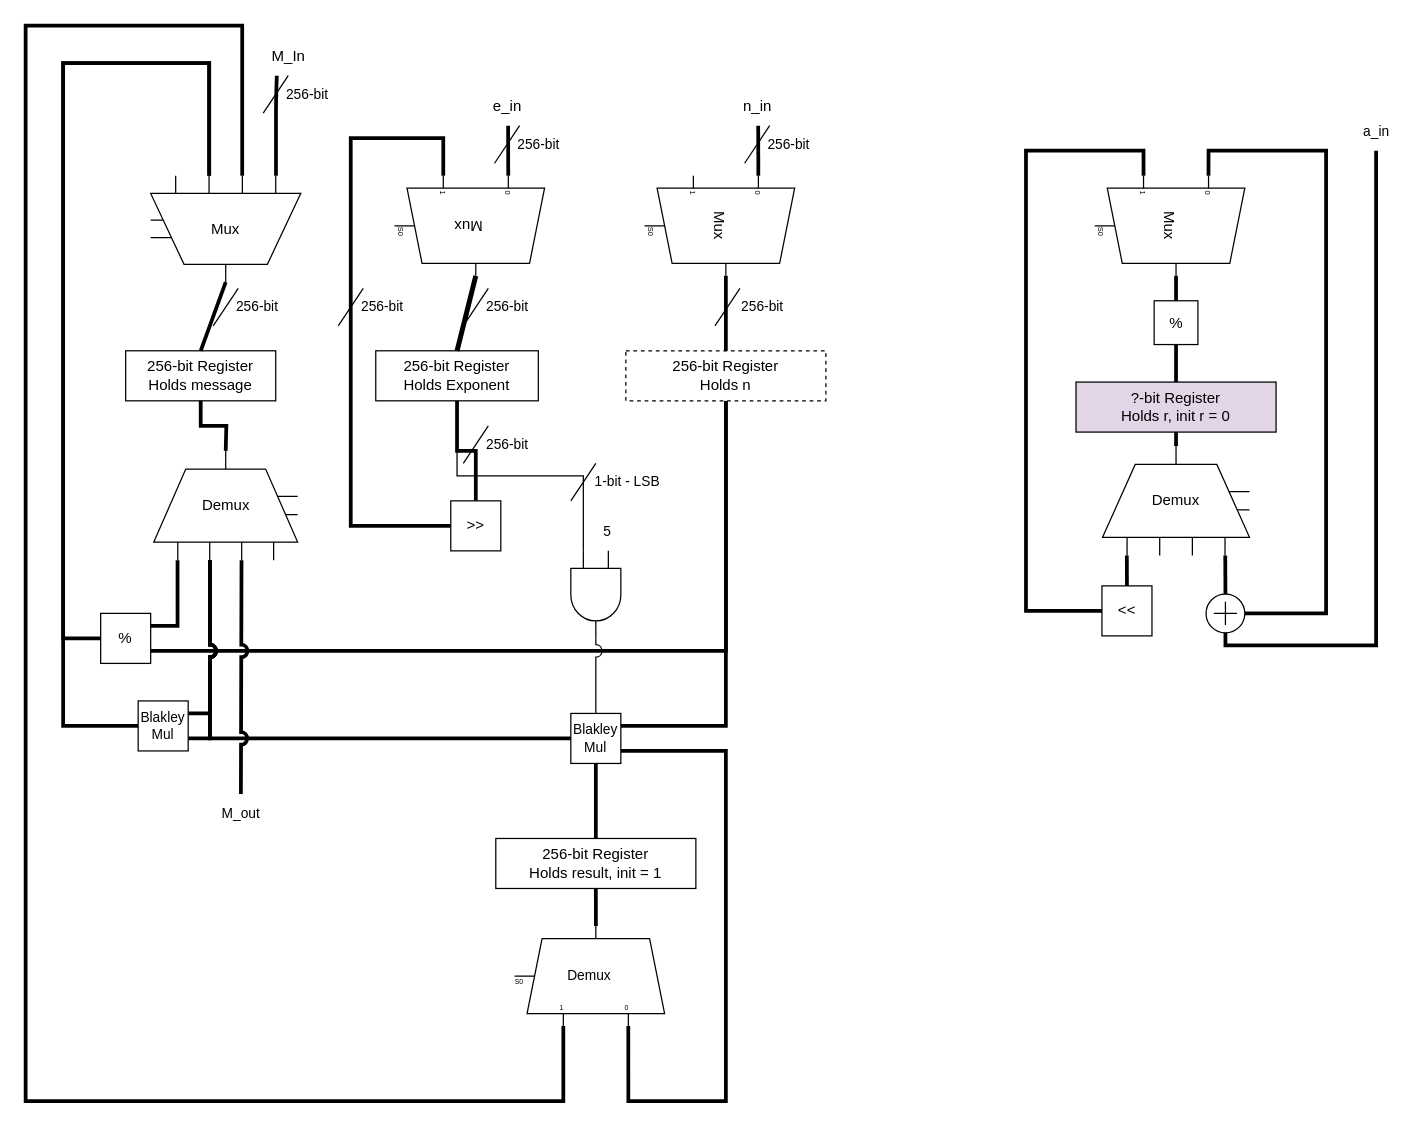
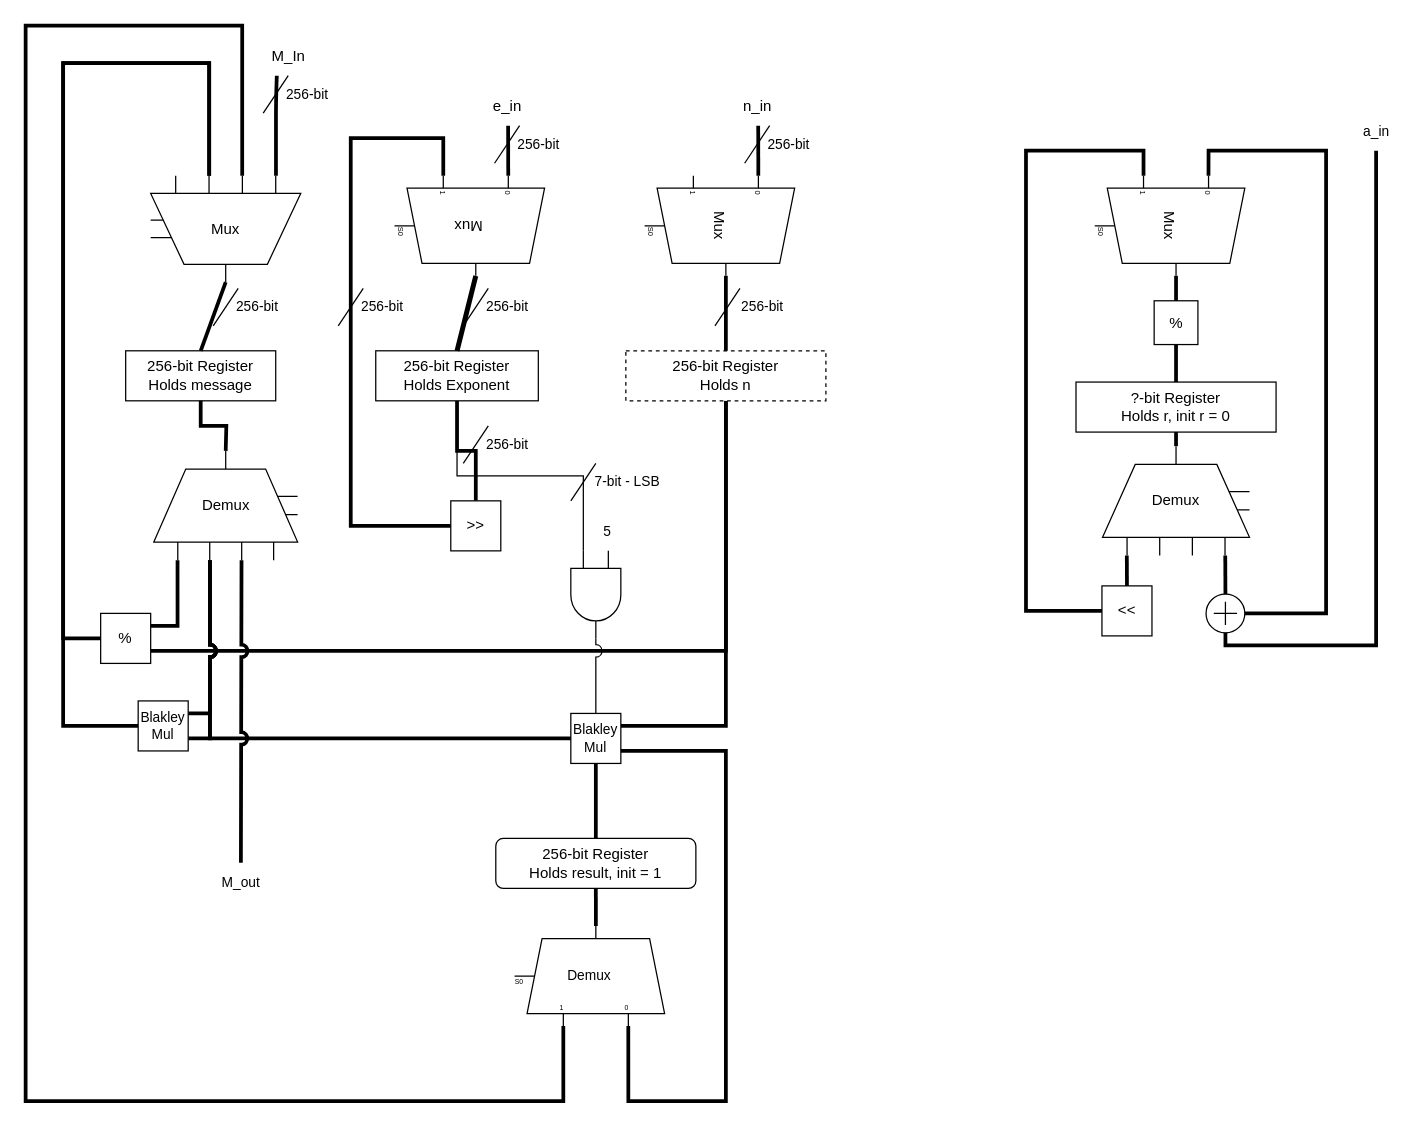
- <mxCell id="49" value="?-bit Register&lt;div&gt;Holds r, init r = 0&lt;/div&gt;" style="rounded=0;whiteSpace=wrap;html=1;fillColor=#e1d5e7;" vertex="1" parent="1"><mxGeometry x="860" y="305" width="160" height="40" as="geometry" /></mxCell>
+ <mxCell id="49" value="?-bit Register&lt;div&gt;Holds r, init r = 0&lt;/div&gt;" style="rounded=0;whiteSpace=wrap;html=1;" vertex="1" parent="1"><mxGeometry x="860" y="305" width="160" height="40" as="geometry" /></mxCell>
- <mxCell id="40" value="1-bit - LSB" style="text;html=1;align=center;verticalAlign=middle;resizable=0;points=[];autosize=1;strokeColor=none;fillColor=none;fontFamily=Helvetica;fontSize=11;fontColor=default;labelBackgroundColor=default;" vertex="1" parent="1"><mxGeometry x="461" y="370" width="80" height="30" as="geometry" /></mxCell>
+ <mxCell id="40" value="7-bit - LSB" style="text;html=1;align=center;verticalAlign=middle;resizable=0;points=[];autosize=1;strokeColor=none;fillColor=none;fontFamily=Helvetica;fontSize=11;fontColor=default;labelBackgroundColor=default;" vertex="1" parent="1"><mxGeometry x="461" y="370" width="80" height="30" as="geometry" /></mxCell>
- <mxCell id="81" value="M_out" style="text;html=1;align=center;verticalAlign=middle;resizable=0;points=[];autosize=1;strokeColor=none;fillColor=none;fontFamily=Helvetica;fontSize=11;fontColor=default;labelBackgroundColor=default;" vertex="1" parent="1"><mxGeometry x="167" y="635" width="50" height="30" as="geometry" /></mxCell>
+ <mxCell id="81" value="M_out" style="text;html=1;align=center;verticalAlign=middle;resizable=0;points=[];autosize=1;strokeColor=none;fillColor=none;fontFamily=Helvetica;fontSize=11;fontColor=default;labelBackgroundColor=default;" vertex="1" parent="1"><mxGeometry x="167" y="690" width="50" height="30" as="geometry" /></mxCell>
- <mxCell id="20" value="256-bit Register&lt;div&gt;Holds result, init = 1&lt;/div&gt;" style="rounded=0;whiteSpace=wrap;html=1;" vertex="1" parent="1"><mxGeometry x="396" y="670" width="160" height="40" as="geometry" /></mxCell>
+ <mxCell id="20" value="256-bit Register&lt;div&gt;Holds result, init = 1&lt;/div&gt;" style="whiteSpace=wrap;html=1;rounded=1;" vertex="1" parent="1"><mxGeometry x="396" y="670" width="160" height="40" as="geometry" /></mxCell>
